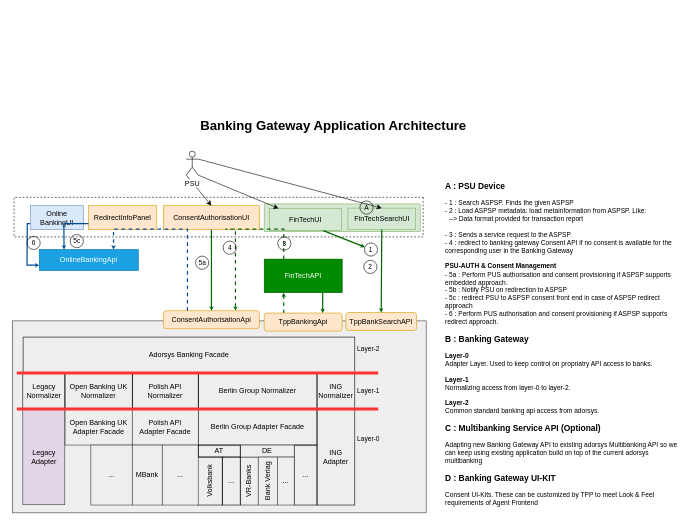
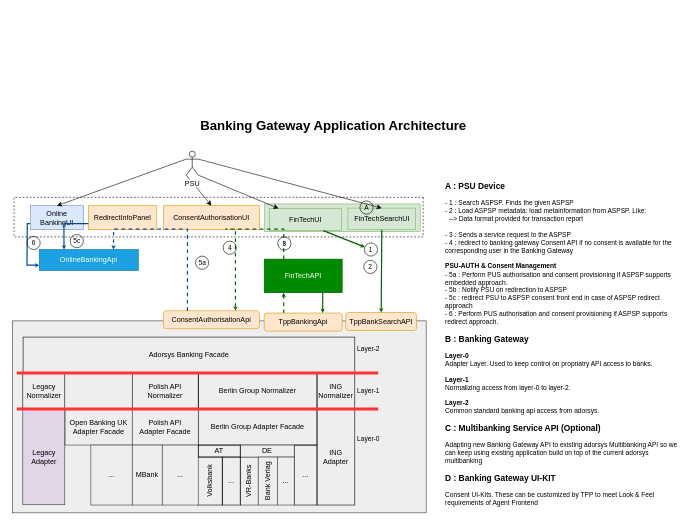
+ <mxCell id="64" style="edgeStyle=none;rounded=0;orthogonalLoop=1;jettySize=auto;html=1;exitX=0;exitY=0.333;exitDx=0;exitDy=0;exitPerimeter=0;entryX=0.5;entryY=0;entryDx=0;entryDy=0;" parent="1" source="65" target="37" edge="1"><mxGeometry relative="1" as="geometry" /></mxCell>
- <mxCell id="30" style="edgeStyle=orthogonalEdgeStyle;rounded=0;orthogonalLoop=1;jettySize=auto;html=1;exitX=0.5;exitY=1;exitDx=0;exitDy=0;endSize=1;strokeColor=#006600;strokeWidth=2;fontSize=11;fontColor=#000000;" parent="1" source="21" target="29" edge="1"><mxGeometry relative="1" as="geometry" /></mxCell>
- <mxCell id="16" value="Open Banking UK&lt;br&gt;Normalizer" style="rounded=0;whiteSpace=wrap;html=1;strokeColor=#000000;strokeWidth=1;fillColor=none;fontColor=#000000;" parent="1" vertex="1"><mxGeometry x="108" y="621" width="112" height="60" as="geometry" /></mxCell>
